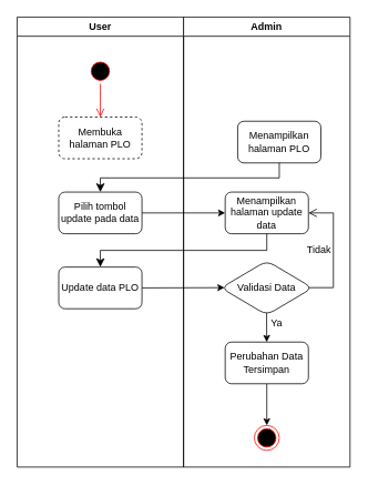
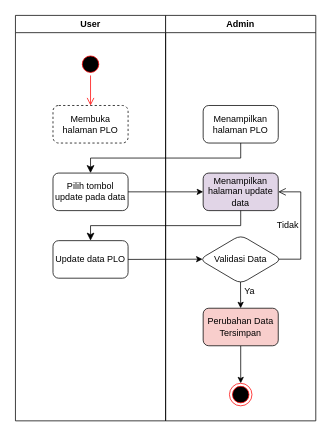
- <mxCell id="9" value="Menampilkan halaman PLO" style="rounded=1;whiteSpace=wrap;html=1;" parent="8" vertex="1"><mxGeometry x="65" y="125" width="100" height="50" as="geometry" /></mxCell>
+ <mxCell id="9" value="Menampilkan halaman PLO" style="rounded=1;whiteSpace=wrap;html=1;" parent="8" vertex="1"><mxGeometry x="50" y="120" width="100" height="50" as="geometry" /></mxCell>
- <mxCell id="10" value="Menampilkan halaman update data" style="rounded=1;whiteSpace=wrap;html=1;" parent="8" vertex="1"><mxGeometry x="50" y="210" width="100" height="50" as="geometry" /></mxCell>
+ <mxCell id="10" value="Menampilkan halaman update data" style="rounded=1;whiteSpace=wrap;html=1;fillColor=#e1d5e7;" parent="8" vertex="1"><mxGeometry x="50" y="210" width="100" height="50" as="geometry" /></mxCell>
- <mxCell id="15" value="Perubahan Data Tersimpan" style="rounded=1;whiteSpace=wrap;html=1;" parent="8" vertex="1"><mxGeometry x="50" y="390" width="100" height="50" as="geometry" /></mxCell>
+ <mxCell id="15" value="Perubahan Data Tersimpan" style="rounded=1;whiteSpace=wrap;html=1;fillColor=#f8cecc;" parent="8" vertex="1"><mxGeometry x="50" y="390" width="100" height="50" as="geometry" /></mxCell>
